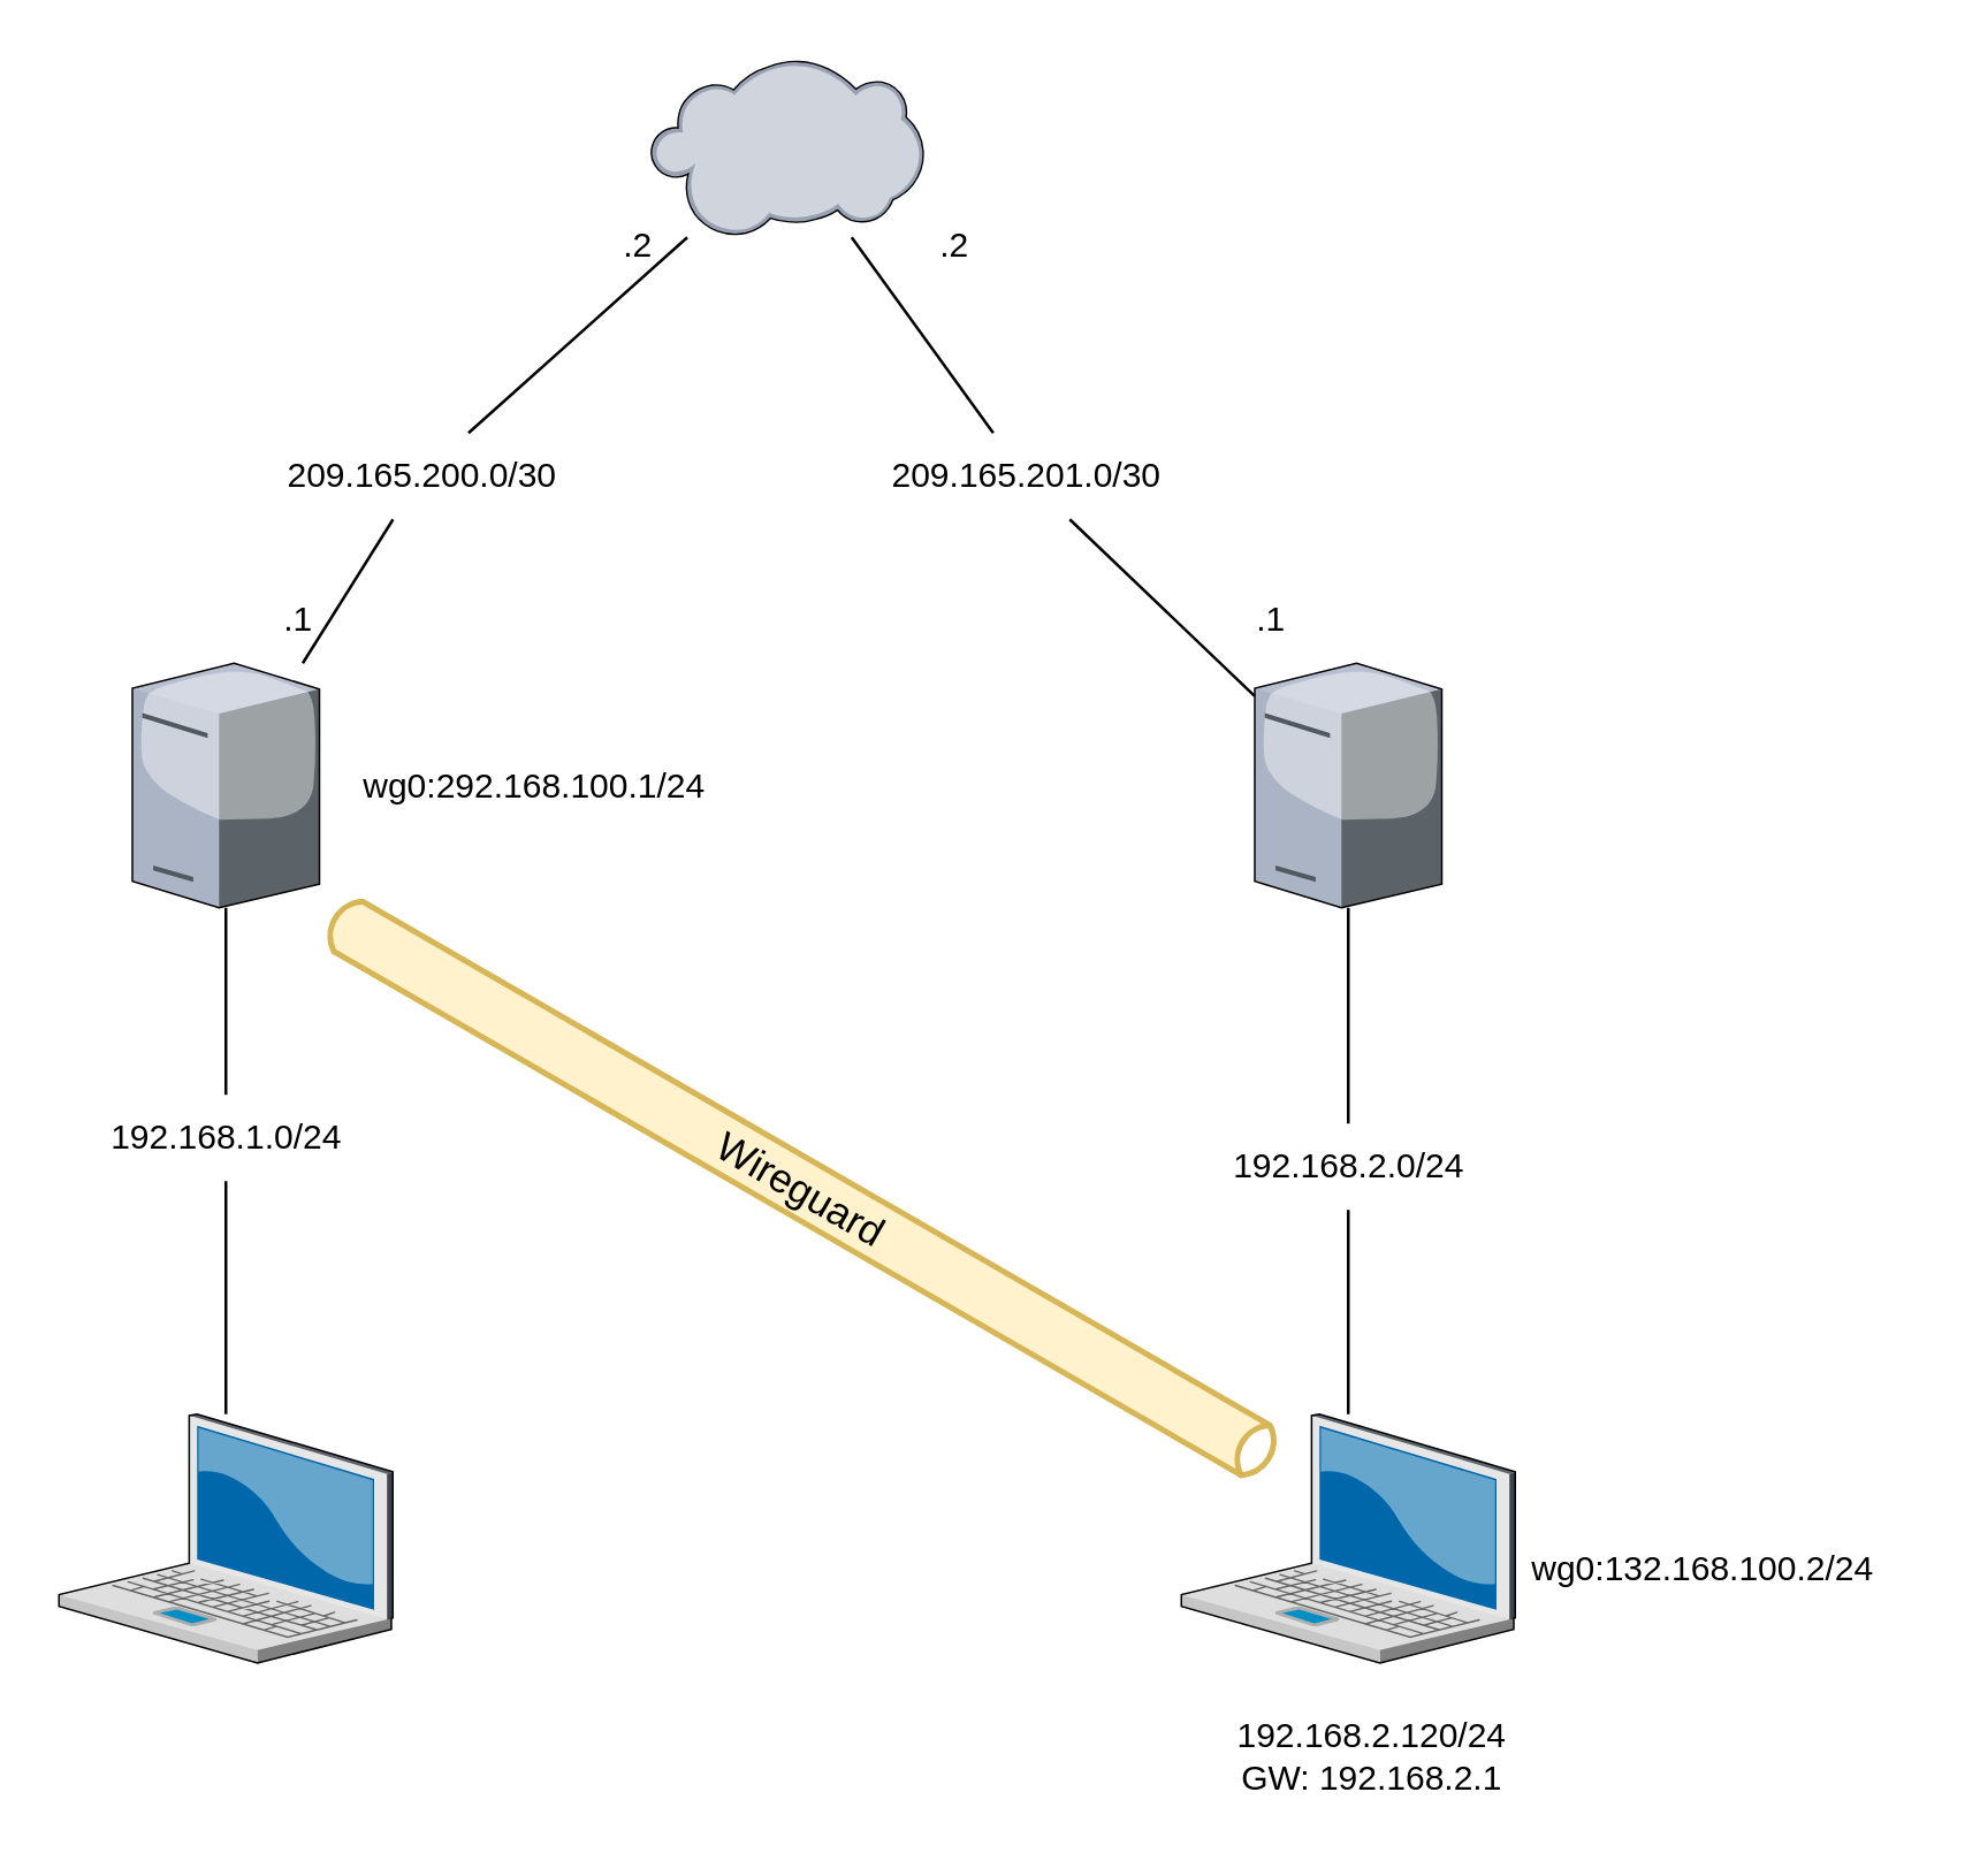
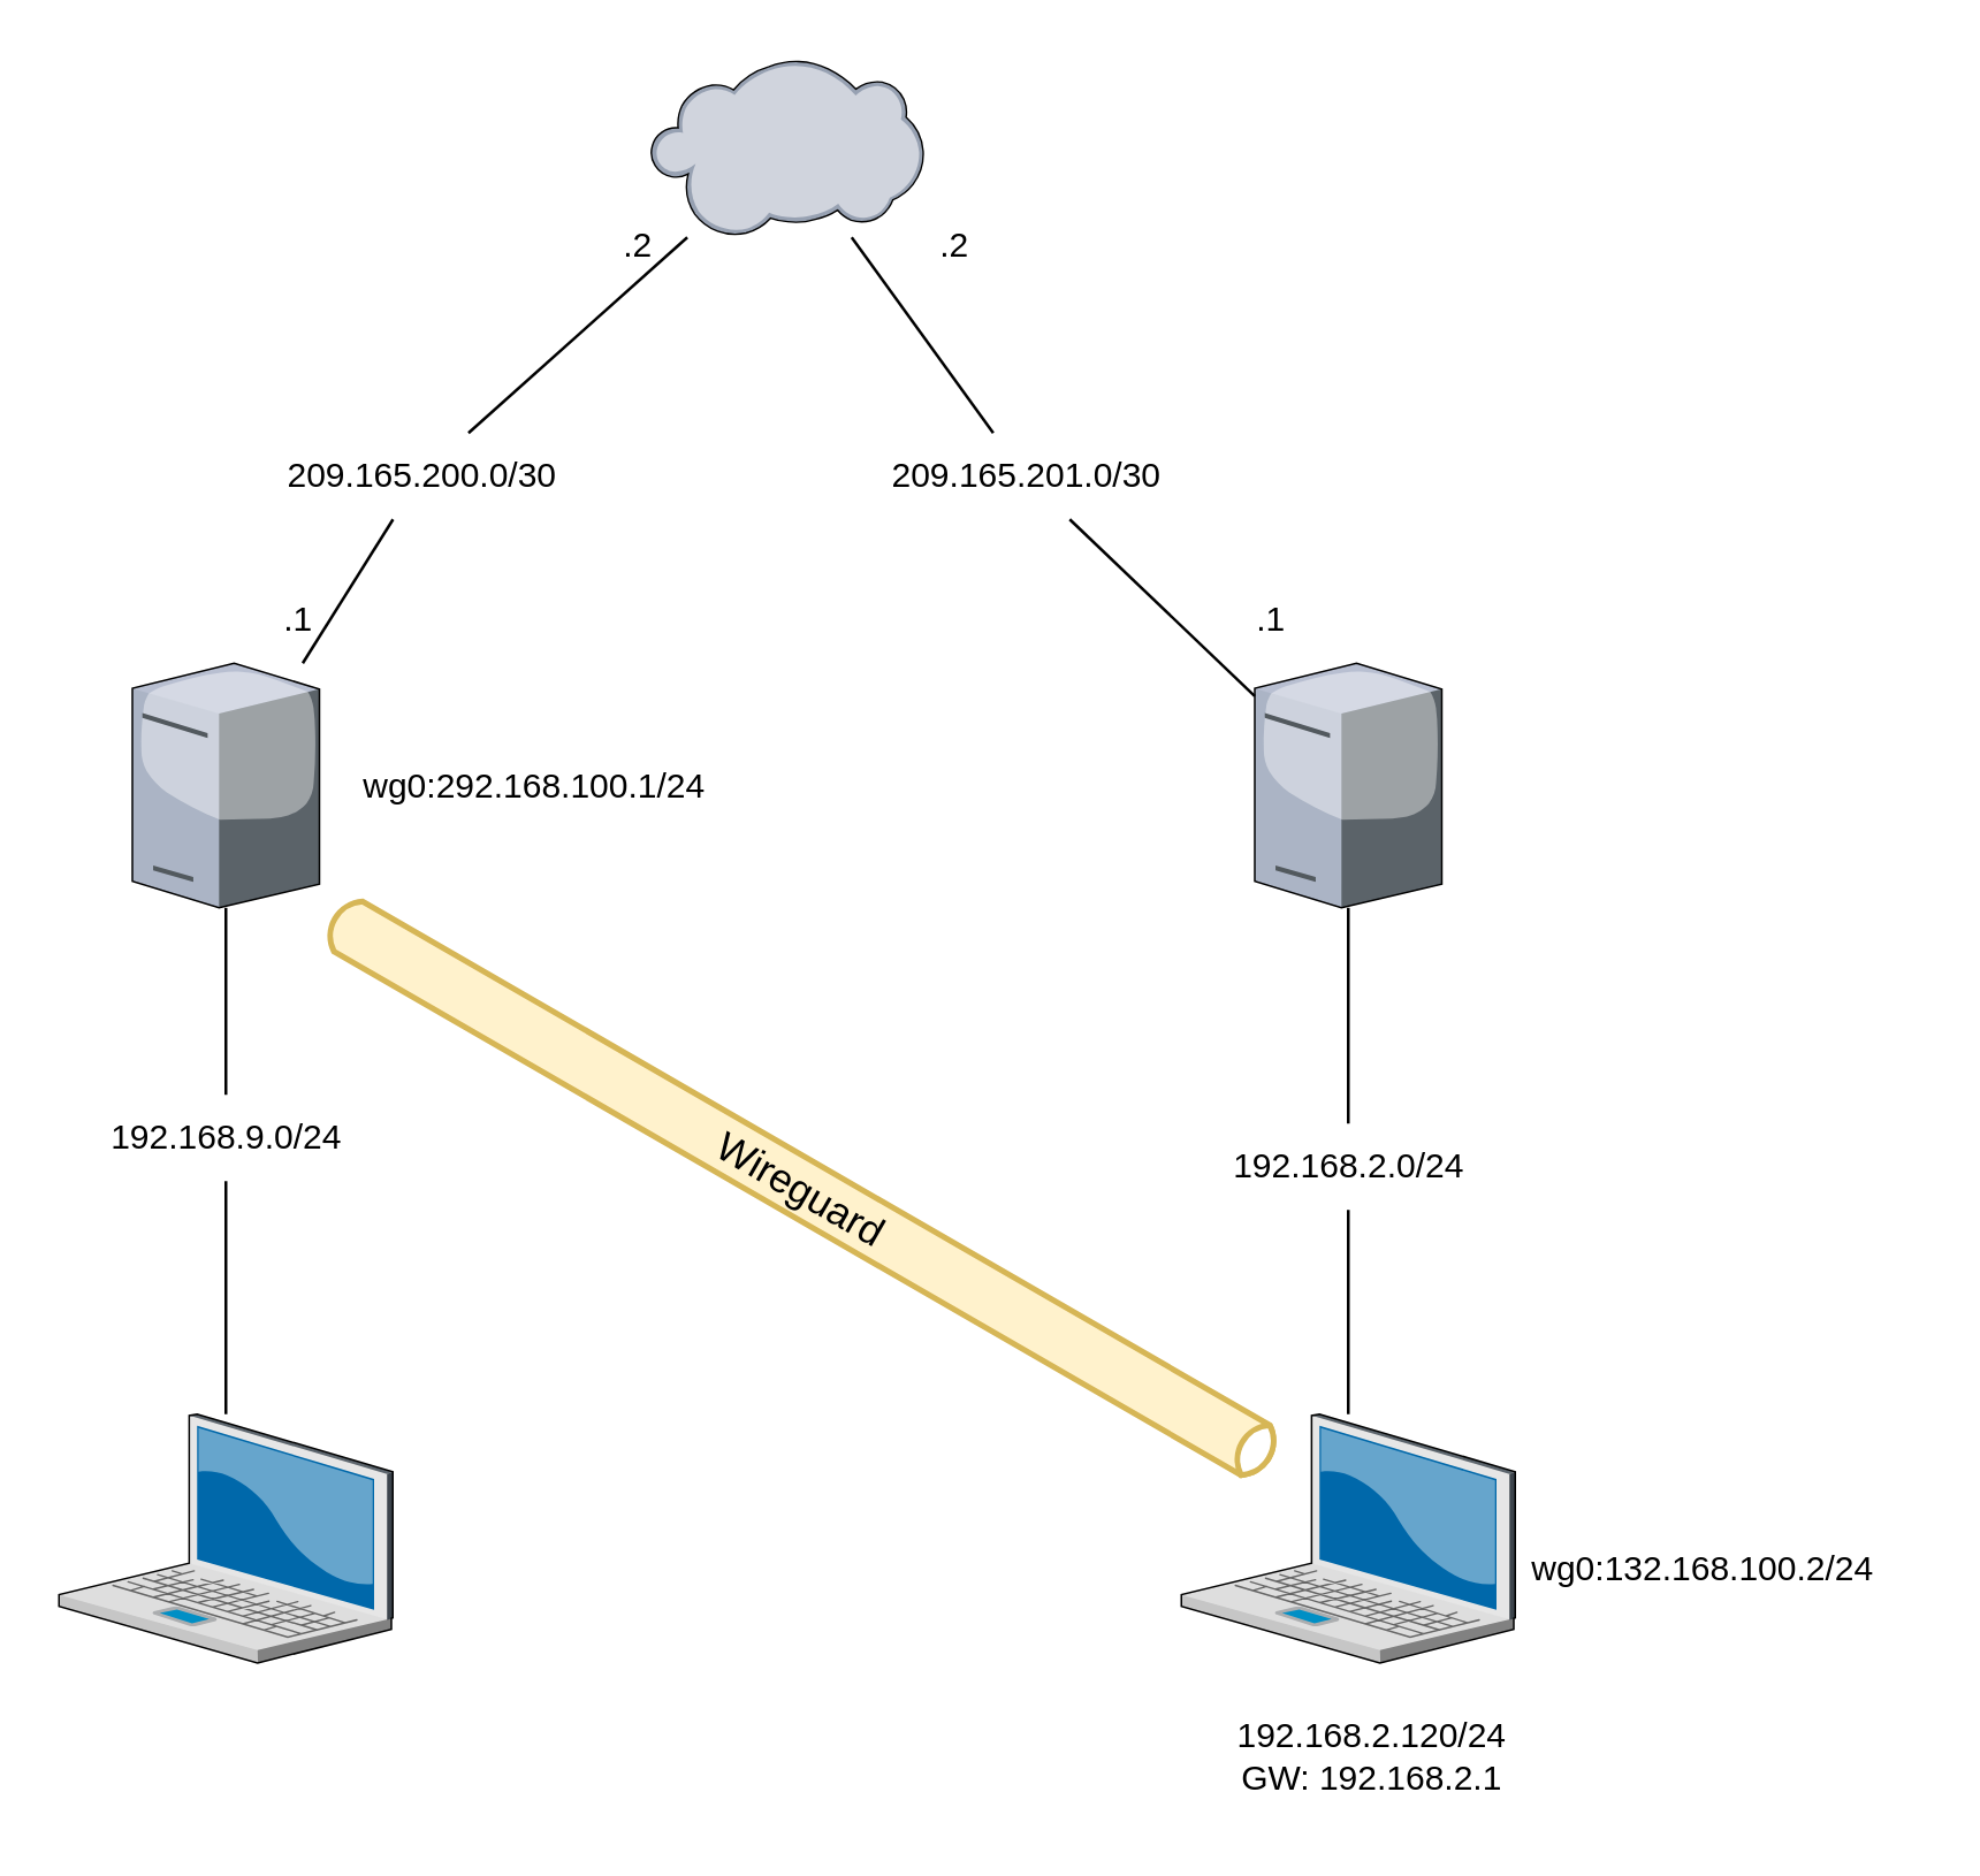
- <mxCell id="12" value="192.168.1.0/24" style="text;html=1;align=center;verticalAlign=middle;resizable=0;points=[];autosize=1;strokeColor=none;fillColor=none;" parent="1" vertex="1"><mxGeometry x="23" y="380" width="110" height="30" as="geometry" /></mxCell>
+ <mxCell id="12" value="192.168.9.0/24" style="text;html=1;align=center;verticalAlign=middle;resizable=0;points=[];autosize=1;strokeColor=none;fillColor=none;" parent="1" vertex="1"><mxGeometry x="23" y="380" width="110" height="30" as="geometry" /></mxCell>
